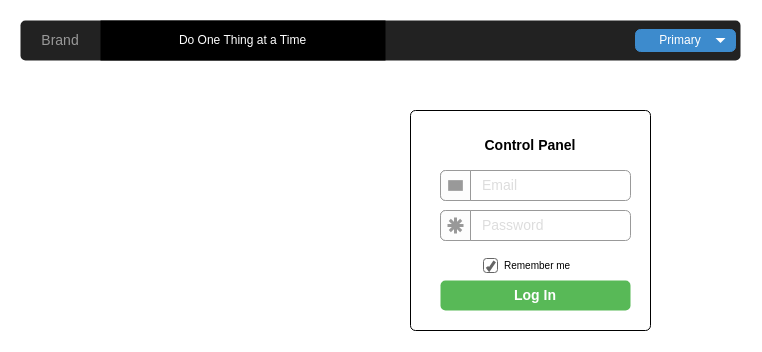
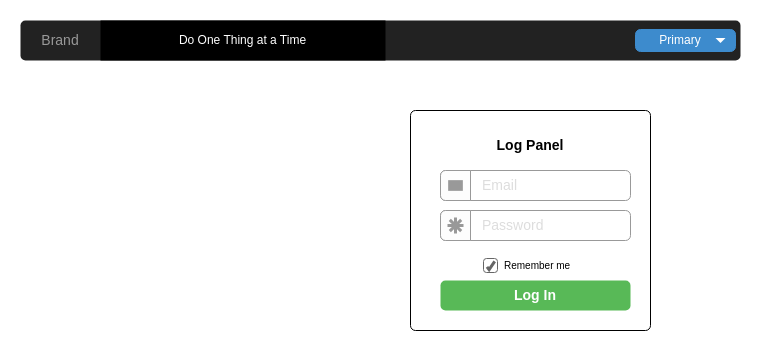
- <mxCell id="2" value="Control Panel" style="html=1;shadow=0;dashed=0;shape=mxgraph.bootstrap.rrect;fillColor=#ffffff;align=center;rSize=5;strokeColor=#000000;verticalAlign=top;spacingTop=20;fontSize=14;fontStyle=1;whiteSpace=wrap;" parent="1" vertex="1"><mxGeometry x="410" y="110" width="240" height="220" as="geometry" /></mxCell>
+ <mxCell id="2" value="Log Panel" style="html=1;shadow=0;dashed=0;shape=mxgraph.bootstrap.rrect;fillColor=#ffffff;align=center;rSize=5;strokeColor=#000000;verticalAlign=top;spacingTop=20;fontSize=14;fontStyle=1;whiteSpace=wrap;" parent="1" vertex="1"><mxGeometry x="410" y="110" width="240" height="220" as="geometry" /></mxCell>
